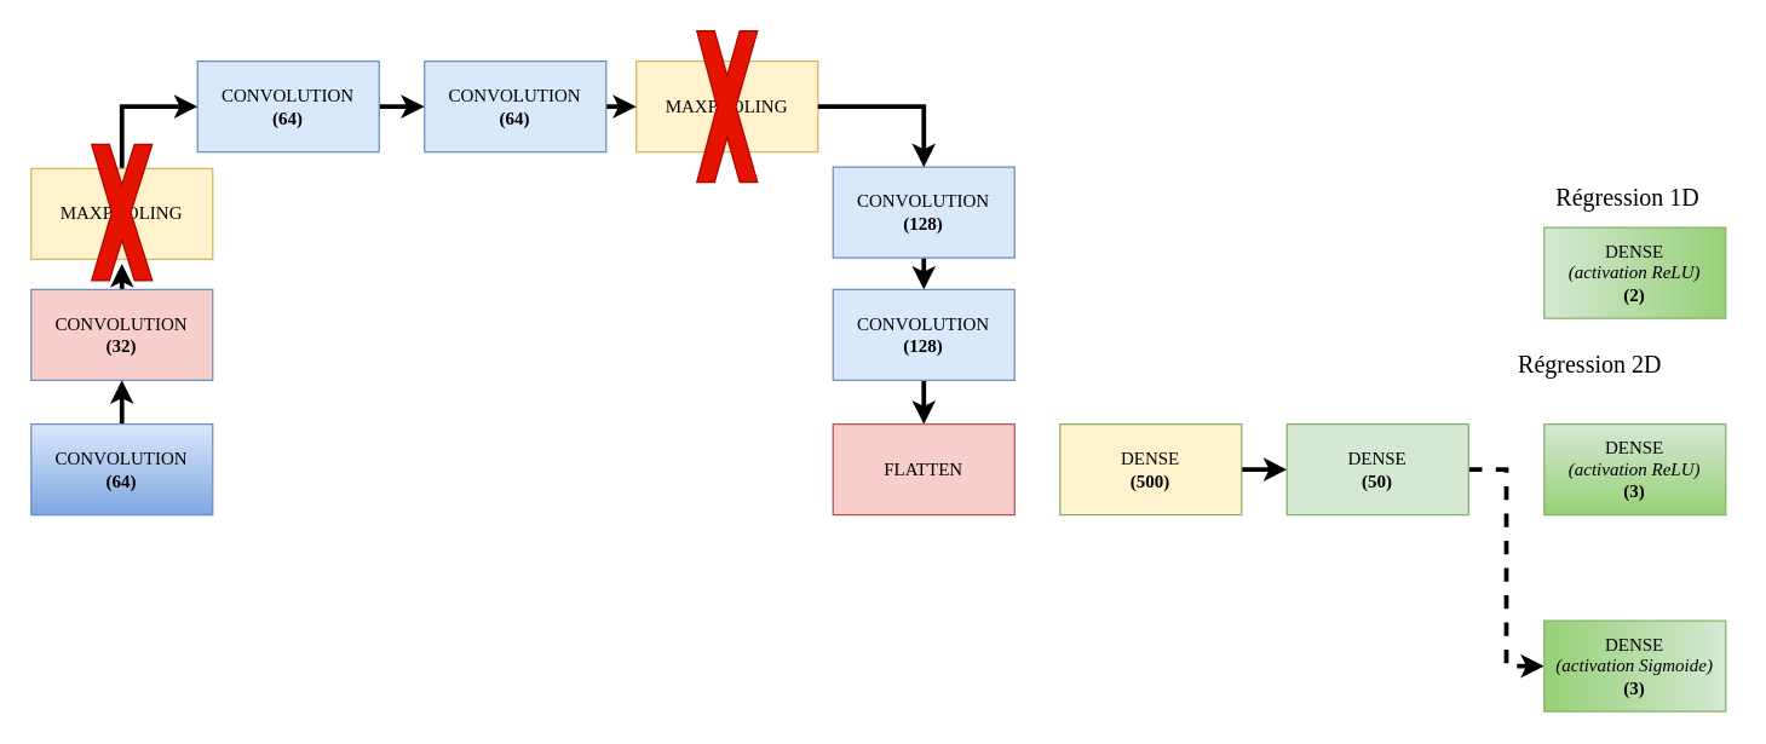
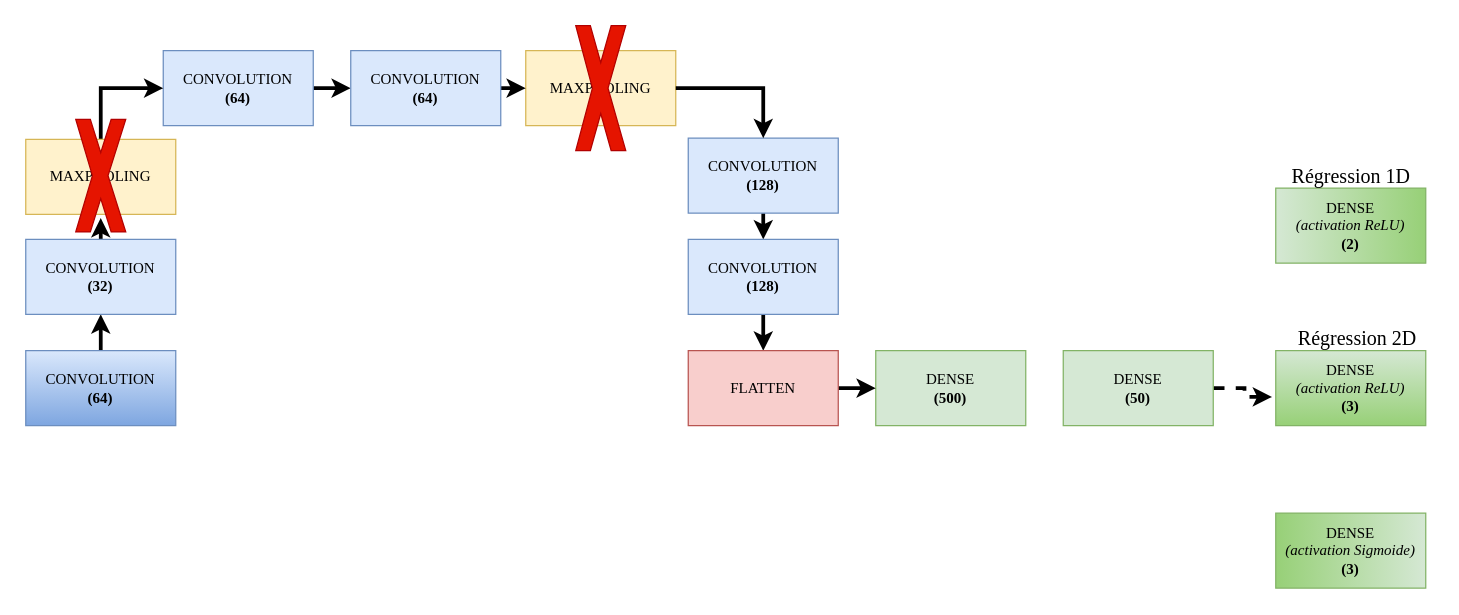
- <mxCell id="25" value="&lt;font face=&quot;Iwona&quot; style=&quot;font-size: 16px&quot;&gt;Régression 1D&lt;/font&gt;" style="text;html=1;align=center;verticalAlign=middle;resizable=0;points=[];autosize=1;" parent="1" vertex="1"><mxGeometry x="1015" y="120" width="120" height="20" as="geometry" /></mxCell>
+ <mxCell id="25" value="&lt;font face=&quot;Iwona&quot; style=&quot;font-size: 16px&quot;&gt;Régression 1D&lt;/font&gt;" style="text;html=1;align=center;verticalAlign=middle;resizable=0;points=[];autosize=1;" parent="1" vertex="1"><mxGeometry x="1020" y="130" width="120" height="20" as="geometry" /></mxCell>
- <mxCell id="6" value="&lt;span style=&quot;font-family: &amp;#34;iwona&amp;#34;&quot;&gt;CONVOLUTION&lt;/span&gt;&lt;font face=&quot;Iwona&quot;&gt;&lt;br&gt;&lt;b&gt;(32)&lt;/b&gt;&lt;br&gt;&lt;/font&gt;" style="rounded=0;whiteSpace=wrap;html=1;rotation=0;fillColor=#f8cecc;strokeColor=#6c8ebf;" parent="1" vertex="1"><mxGeometry x="20" y="191" width="120" height="60" as="geometry" /></mxCell>
+ <mxCell id="6" value="&lt;span style=&quot;font-family: &amp;#34;iwona&amp;#34;&quot;&gt;CONVOLUTION&lt;/span&gt;&lt;font face=&quot;Iwona&quot;&gt;&lt;br&gt;&lt;b&gt;(32)&lt;/b&gt;&lt;br&gt;&lt;/font&gt;" style="rounded=0;whiteSpace=wrap;html=1;rotation=0;fillColor=#dae8fc;strokeColor=#6c8ebf;" parent="1" vertex="1"><mxGeometry x="20" y="191" width="120" height="60" as="geometry" /></mxCell>
- <mxCell id="26" value="&lt;font face=&quot;Iwona&quot; style=&quot;font-size: 16px&quot;&gt;Régression 2D&lt;/font&gt;" style="text;html=1;align=center;verticalAlign=middle;resizable=0;points=[];autosize=1;" parent="1" vertex="1"><mxGeometry x="990" y="230" width="120" height="20" as="geometry" /></mxCell>
+ <mxCell id="26" value="&lt;font face=&quot;Iwona&quot; style=&quot;font-size: 16px&quot;&gt;Régression 2D&lt;/font&gt;" style="text;html=1;align=center;verticalAlign=middle;resizable=0;points=[];autosize=1;" parent="1" vertex="1"><mxGeometry x="1025" y="260" width="120" height="20" as="geometry" /></mxCell>
+ <mxCell id="20" style="edgeStyle=orthogonalEdgeStyle;rounded=0;orthogonalLoop=1;jettySize=auto;html=1;exitX=1;exitY=0.5;exitDx=0;exitDy=0;entryX=0;entryY=0.5;entryDx=0;entryDy=0;strokeWidth=3;" parent="1" source="21" target="16" edge="1"><mxGeometry relative="1" as="geometry" /></mxCell>
- <mxCell id="16" value="&lt;font face=&quot;Iwona&quot;&gt;DENSE&lt;br&gt;&lt;/font&gt;&lt;b style=&quot;font-family: &amp;#34;iwona&amp;#34;&quot;&gt;(500)&lt;/b&gt;&lt;font face=&quot;Iwona&quot;&gt;&lt;br&gt;&lt;/font&gt;" style="rounded=0;whiteSpace=wrap;html=1;rotation=0;fillColor=#fff2cc;strokeColor=#82b366;" parent="1" vertex="1"><mxGeometry x="700" y="280" width="120" height="60" as="geometry" /></mxCell>
+ <mxCell id="16" value="&lt;font face=&quot;Iwona&quot;&gt;DENSE&lt;br&gt;&lt;/font&gt;&lt;b style=&quot;font-family: &amp;#34;iwona&amp;#34;&quot;&gt;(500)&lt;/b&gt;&lt;font face=&quot;Iwona&quot;&gt;&lt;br&gt;&lt;/font&gt;" style="rounded=0;whiteSpace=wrap;html=1;rotation=0;fillColor=#d5e8d4;strokeColor=#82b366;" parent="1" vertex="1"><mxGeometry x="700" y="280" width="120" height="60" as="geometry" /></mxCell>
- <mxCell id="15" style="edgeStyle=orthogonalEdgeStyle;rounded=0;orthogonalLoop=1;jettySize=auto;html=1;exitX=1;exitY=0.5;exitDx=0;exitDy=0;entryX=0;entryY=0.5;entryDx=0;entryDy=0;strokeWidth=3;" parent="1" source="16" target="19" edge="1"><mxGeometry relative="1" as="geometry" /></mxCell>
+ <mxCell id="17" style="edgeStyle=orthogonalEdgeStyle;rounded=0;orthogonalLoop=1;jettySize=auto;html=1;exitX=1;exitY=0.5;exitDx=0;exitDy=0;entryX=-0.025;entryY=0.617;entryDx=0;entryDy=0;entryPerimeter=0;dashed=1;strokeWidth=3;" parent="1" source="19" target="23" edge="1"><mxGeometry relative="1" as="geometry" /></mxCell>
- <mxCell id="18" style="edgeStyle=orthogonalEdgeStyle;rounded=0;orthogonalLoop=1;jettySize=auto;html=1;exitX=1;exitY=0.5;exitDx=0;exitDy=0;entryX=0;entryY=0.5;entryDx=0;entryDy=0;dashed=1;strokeWidth=3;" parent="1" source="19" target="24" edge="1"><mxGeometry relative="1" as="geometry" /></mxCell>
